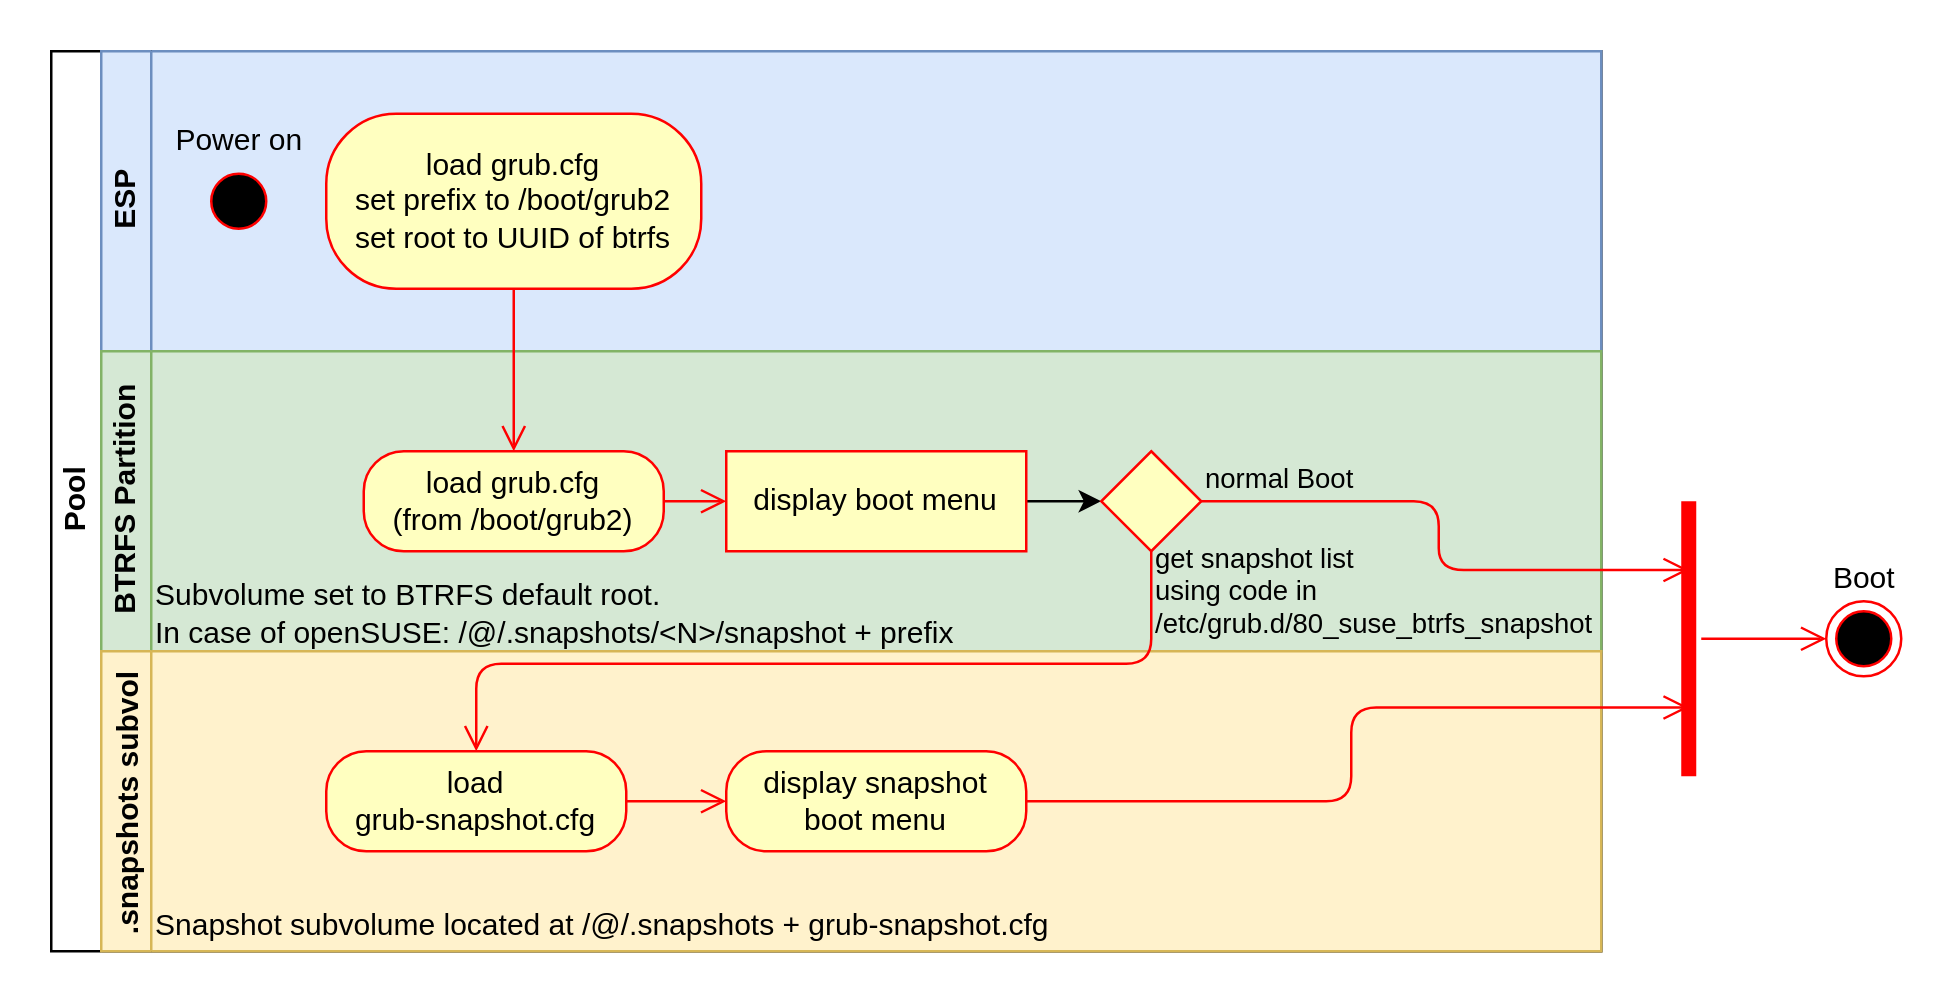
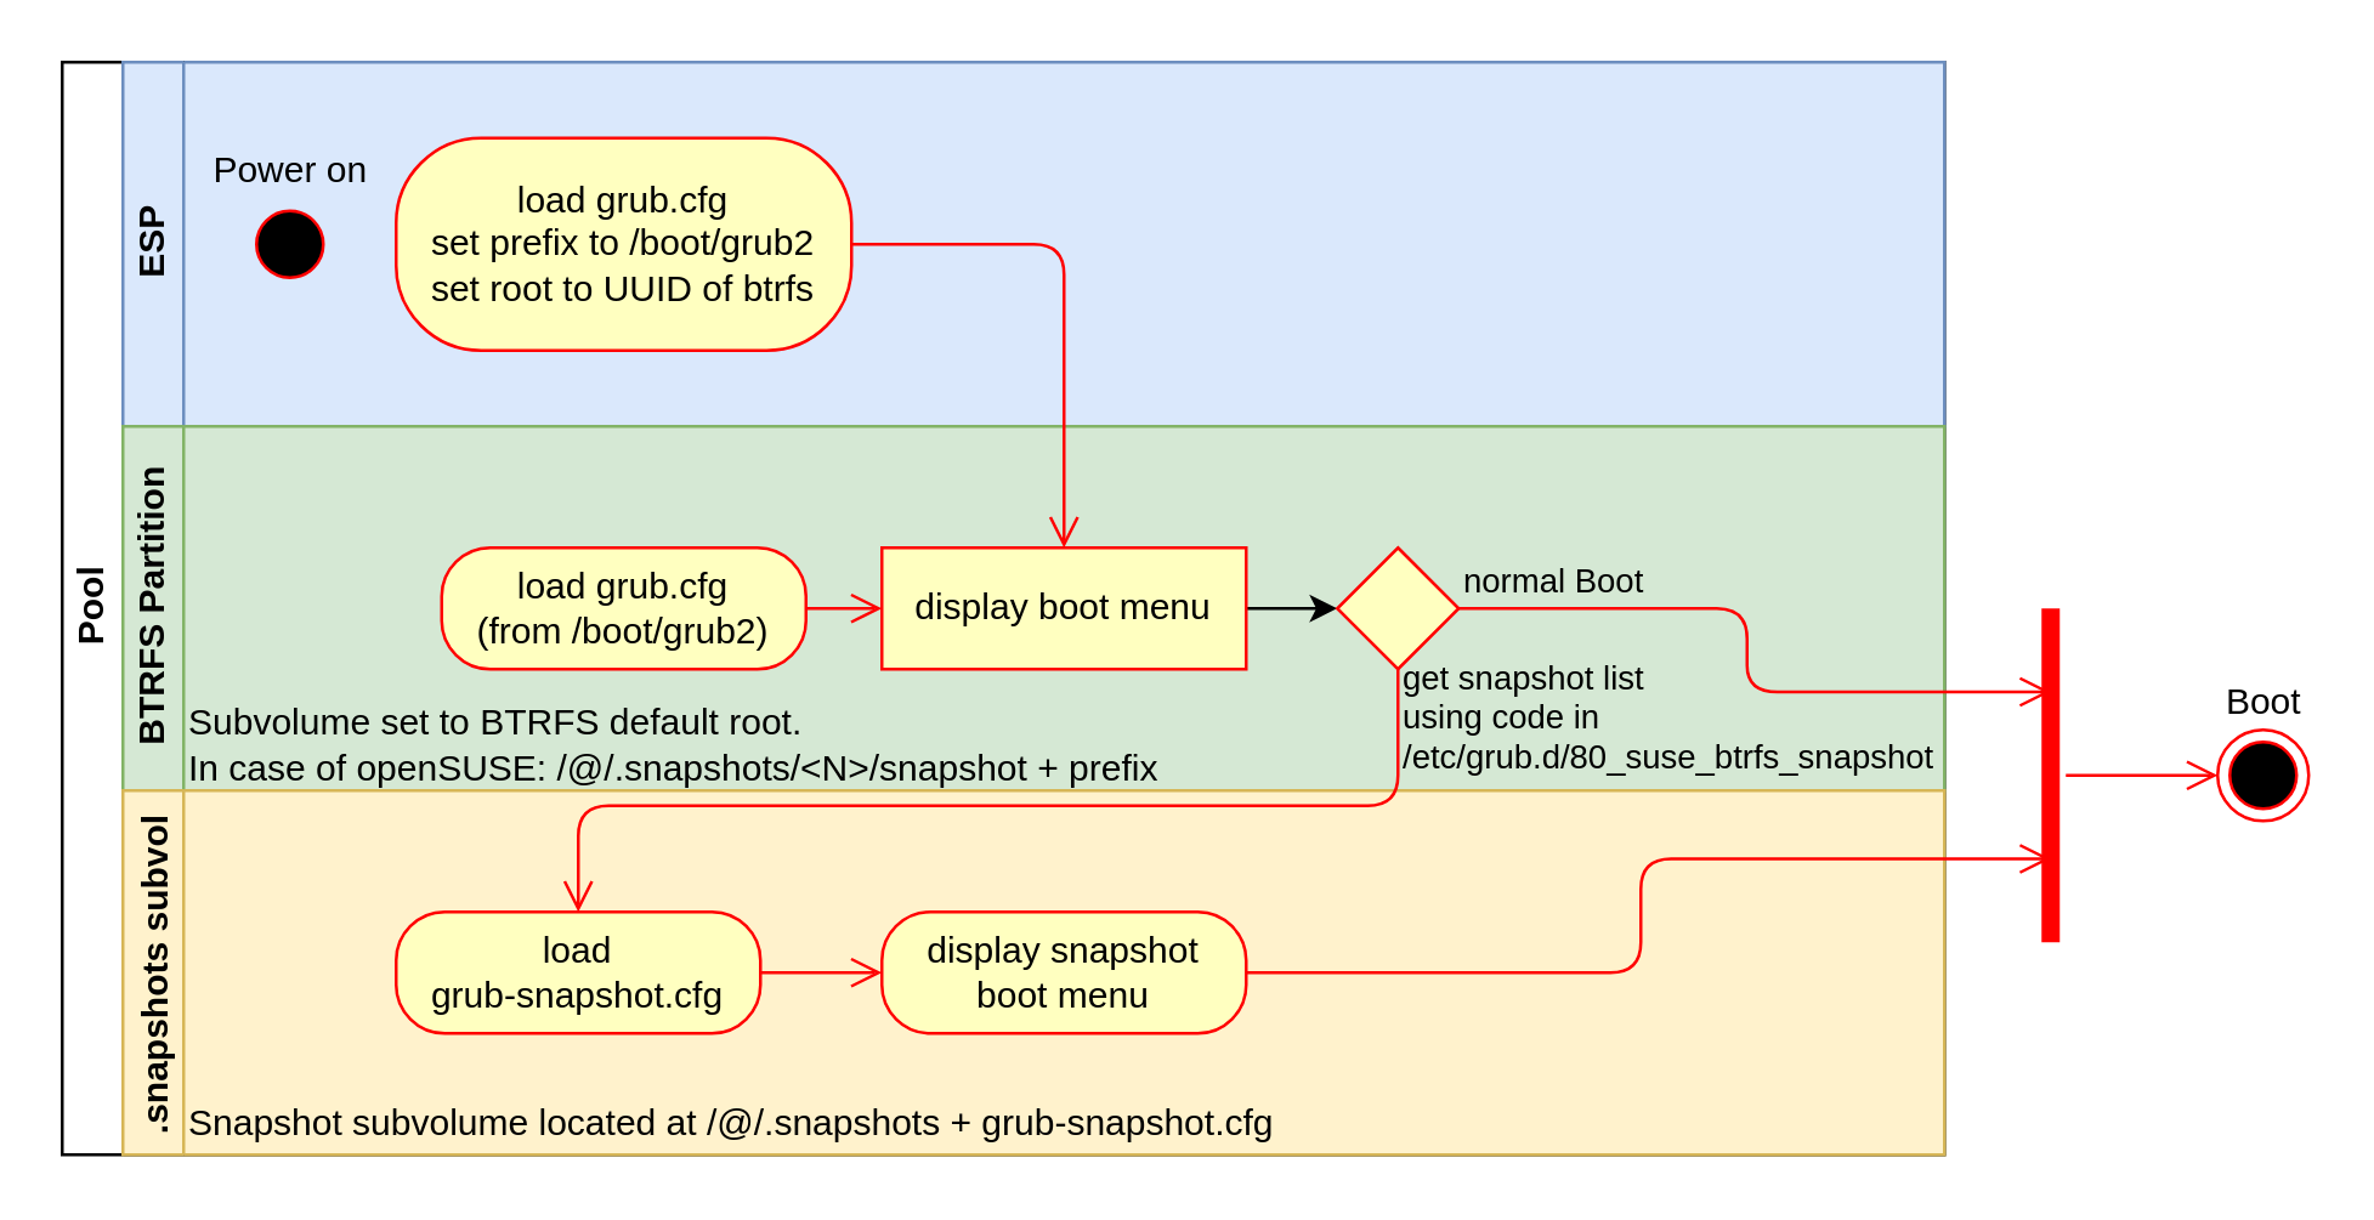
- <mxCell id="13" value="" style="edgeStyle=orthogonalEdgeStyle;html=1;verticalAlign=bottom;endArrow=open;endSize=8;strokeColor=#ff0000;entryX=0.5;entryY=0;entryDx=0;entryDy=0;align=left;labelBackgroundColor=none;" edge="1" source="4" parent="2" target="7"><mxGeometry relative="1" as="geometry"><mxPoint x="120" y="150" as="targetPoint" /></mxGeometry></mxCell>
+ <mxCell id="13" value="" style="edgeStyle=orthogonalEdgeStyle;html=1;verticalAlign=bottom;endArrow=open;endSize=8;strokeColor=#ff0000;align=left;labelBackgroundColor=none;" edge="1" source="4" parent="2" target="10"><mxGeometry relative="1" as="geometry"><mxPoint x="120" y="150" as="targetPoint" /></mxGeometry></mxCell>
